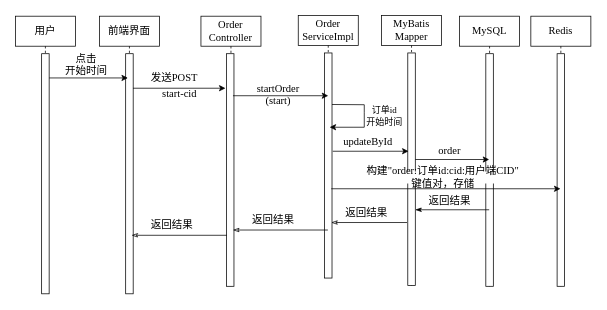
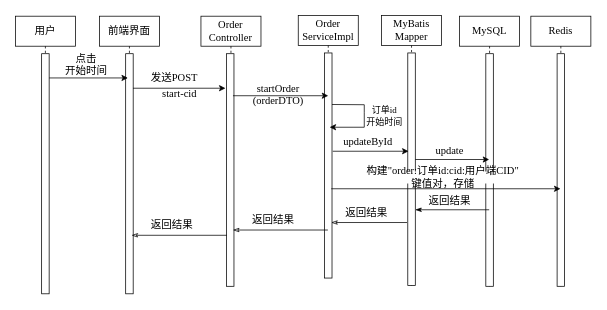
- <mxCell id="20" value="startOrder&lt;div&gt;(start)&lt;/div&gt;" style="text;html=1;align=center;verticalAlign=middle;whiteSpace=wrap;rounded=0;fontSize=14;fontFamily=宋体;spacing=0;" parent="1" vertex="1"><mxGeometry x="326" y="113" width="89" height="26" as="geometry" /></mxCell>
+ <mxCell id="20" value="startOrder&lt;div&gt;(orderDTO)&lt;/div&gt;" style="text;html=1;align=center;verticalAlign=middle;whiteSpace=wrap;rounded=0;fontSize=14;fontFamily=宋体;spacing=0;" parent="1" vertex="1"><mxGeometry x="326" y="113" width="89" height="26" as="geometry" /></mxCell>
- <mxCell id="28" value="&lt;font&gt;order&lt;/font&gt;" style="text;html=1;align=center;verticalAlign=middle;whiteSpace=wrap;rounded=0;fontSize=14;fontFamily=宋体;" vertex="1" parent="1"><mxGeometry x="569" y="193" width="60" height="16" as="geometry" /></mxCell>
+ <mxCell id="28" value="&lt;font&gt;update&lt;/font&gt;" style="text;html=1;align=center;verticalAlign=middle;whiteSpace=wrap;rounded=0;fontSize=14;fontFamily=宋体;" vertex="1" parent="1"><mxGeometry x="569" y="193" width="60" height="16" as="geometry" /></mxCell>
